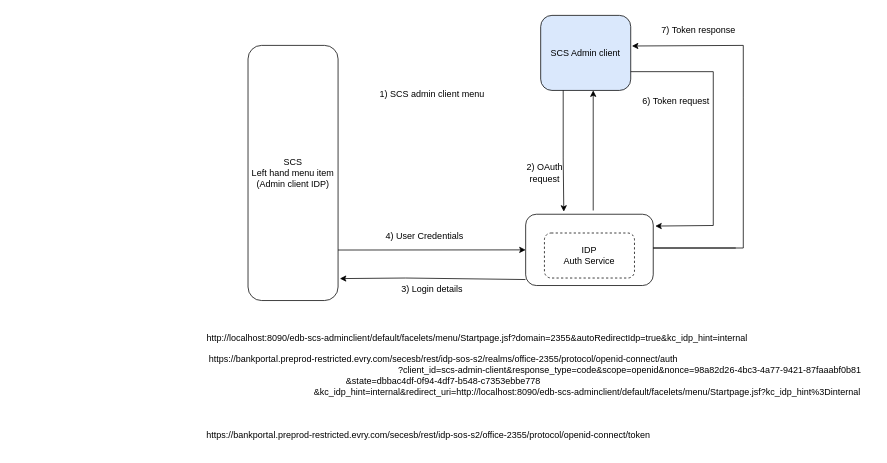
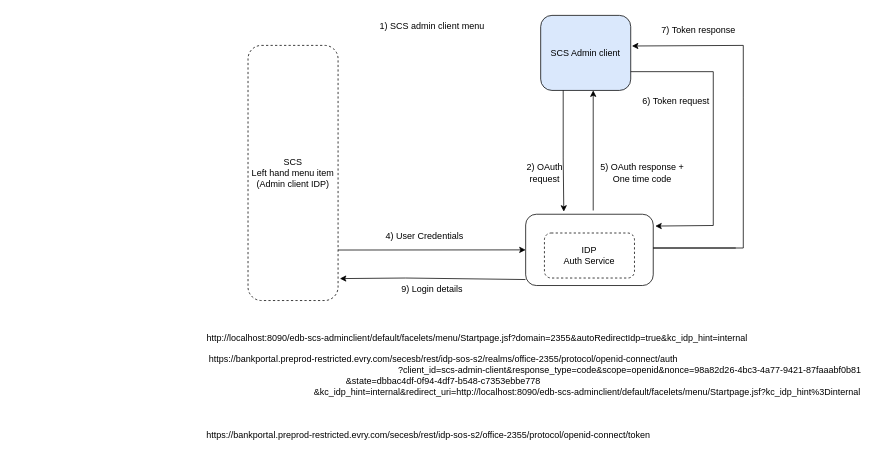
- <mxCell id="5" value="1) SCS admin client menu" style="text;html=1;align=center;verticalAlign=middle;resizable=0;points=[];autosize=1;strokeColor=none;fillColor=none;" vertex="1" parent="1"><mxGeometry x="495" y="110" width="160" height="30" as="geometry" /></mxCell>
+ <mxCell id="5" value="1) SCS admin client menu" style="text;html=1;align=center;verticalAlign=middle;resizable=0;points=[];autosize=1;strokeColor=none;fillColor=none;" vertex="1" parent="1"><mxGeometry x="495" y="20" width="160" height="30" as="geometry" /></mxCell>
- <mxCell id="2" value="SCS&lt;br&gt;Left hand menu item&lt;br&gt;(Admin client IDP)" style="rounded=1;whiteSpace=wrap;html=1;" vertex="1" parent="1"><mxGeometry x="330" y="60" width="120" height="340" as="geometry" /></mxCell>
+ <mxCell id="2" value="SCS&lt;br&gt;Left hand menu item&lt;br&gt;(Admin client IDP)" style="rounded=1;whiteSpace=wrap;html=1;dashed=1;" vertex="1" parent="1"><mxGeometry x="330" y="60" width="120" height="340" as="geometry" /></mxCell>
+ <mxCell id="13" value="5) OAuth response +&lt;br&gt;One time code" style="text;html=1;align=center;verticalAlign=middle;resizable=0;points=[];autosize=1;strokeColor=none;fillColor=none;" vertex="1" parent="1"><mxGeometry x="790" y="210" width="130" height="40" as="geometry" /></mxCell>
- <mxCell id="11" value="3) Login details" style="text;html=1;align=center;verticalAlign=middle;resizable=0;points=[];autosize=1;strokeColor=none;fillColor=none;" vertex="1" parent="1"><mxGeometry x="525" y="370" width="100" height="30" as="geometry" /></mxCell>
+ <mxCell id="11" value="9) Login details" style="text;html=1;align=center;verticalAlign=middle;resizable=0;points=[];autosize=1;strokeColor=none;fillColor=none;" vertex="1" parent="1"><mxGeometry x="525" y="370" width="100" height="30" as="geometry" /></mxCell>
